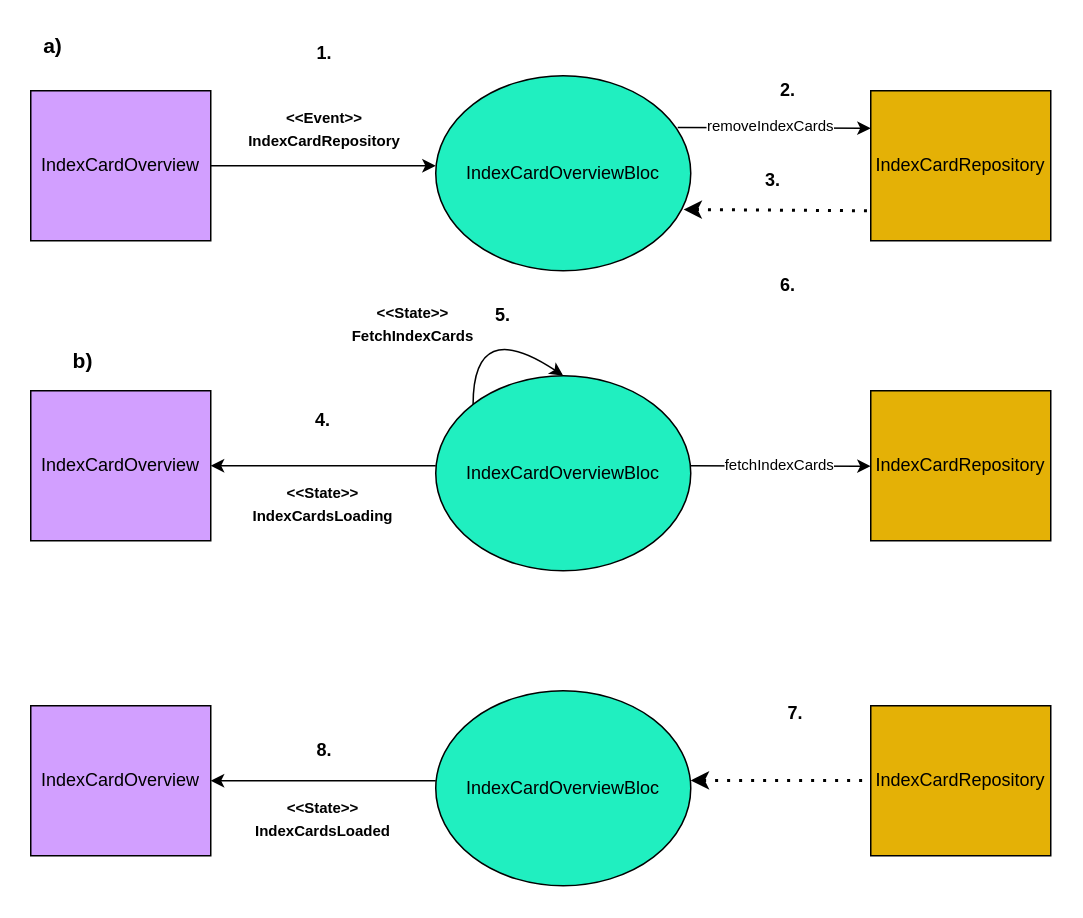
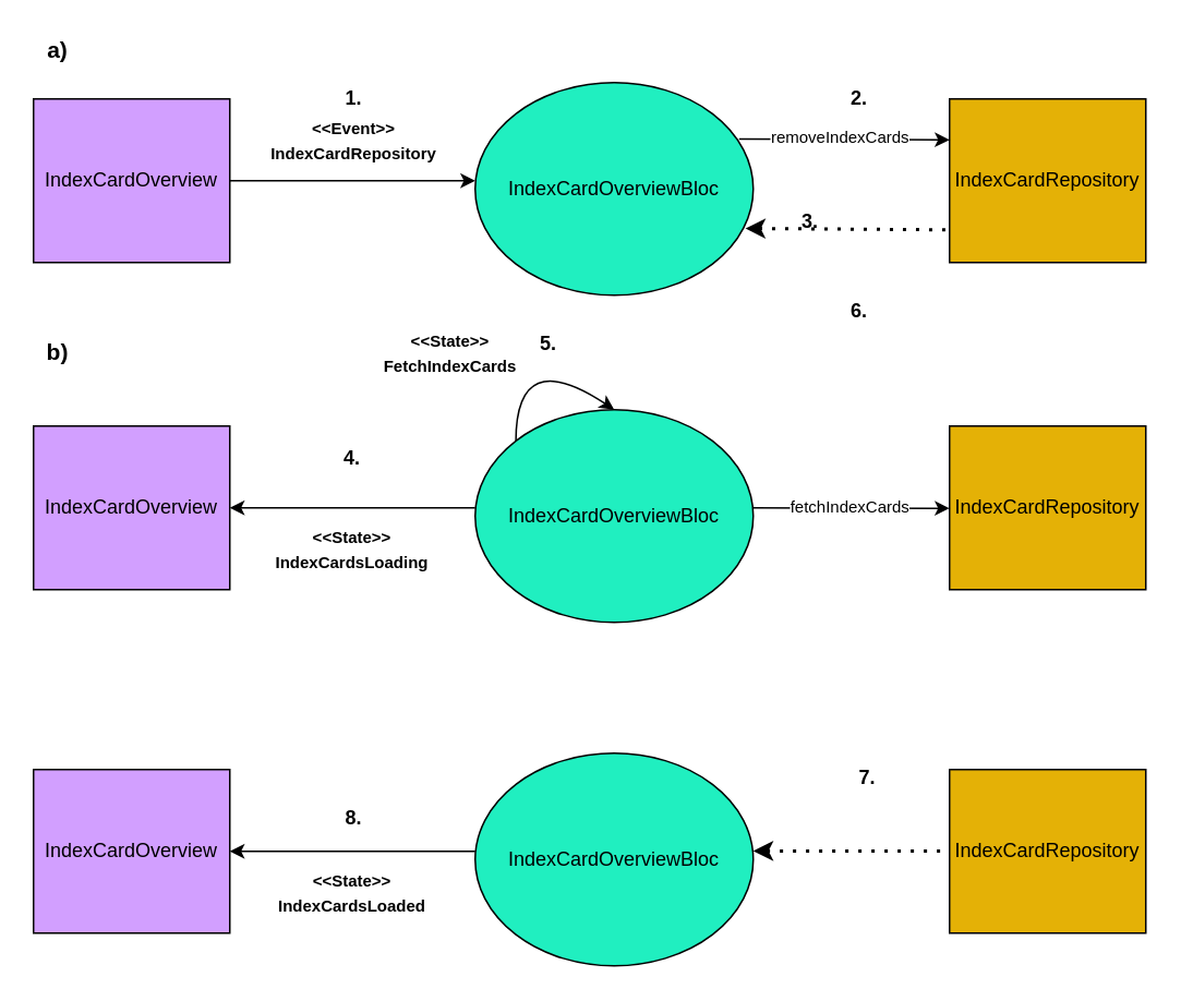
- <mxCell id="27" value="1." style="text;html=1;align=center;verticalAlign=middle;whiteSpace=wrap;rounded=0;fontStyle=1;fontSize=12;" vertex="1" parent="1"><mxGeometry x="200.71" y="25" width="30" height="20" as="geometry" /></mxCell>
+ <mxCell id="27" value="1." style="text;html=1;align=center;verticalAlign=middle;whiteSpace=wrap;rounded=0;fontStyle=1;fontSize=12;" vertex="1" parent="1"><mxGeometry x="200.71" y="50" width="30" height="20" as="geometry" /></mxCell>
- <mxCell id="29" value="3." style="text;html=1;align=center;verticalAlign=middle;whiteSpace=wrap;rounded=0;fontStyle=1;fontSize=12;" vertex="1" parent="1"><mxGeometry x="500" y="110" width="30" height="20" as="geometry" /></mxCell>
+ <mxCell id="29" value="3." style="text;html=1;align=center;verticalAlign=middle;whiteSpace=wrap;rounded=0;fontStyle=1;fontSize=12;" vertex="1" parent="1"><mxGeometry x="480" y="125" width="30" height="20" as="geometry" /></mxCell>
- <mxCell id="15" value="b)" style="text;html=1;align=center;verticalAlign=middle;whiteSpace=wrap;rounded=0;fontStyle=1;fontSize=14;" parent="1" vertex="1"><mxGeometry x="40" y="230" width="30" height="20" as="geometry" /></mxCell>
+ <mxCell id="15" value="b)" style="text;html=1;align=center;verticalAlign=middle;whiteSpace=wrap;rounded=0;fontStyle=1;fontSize=14;" parent="1" vertex="1"><mxGeometry x="20" y="205" width="30" height="20" as="geometry" /></mxCell>
